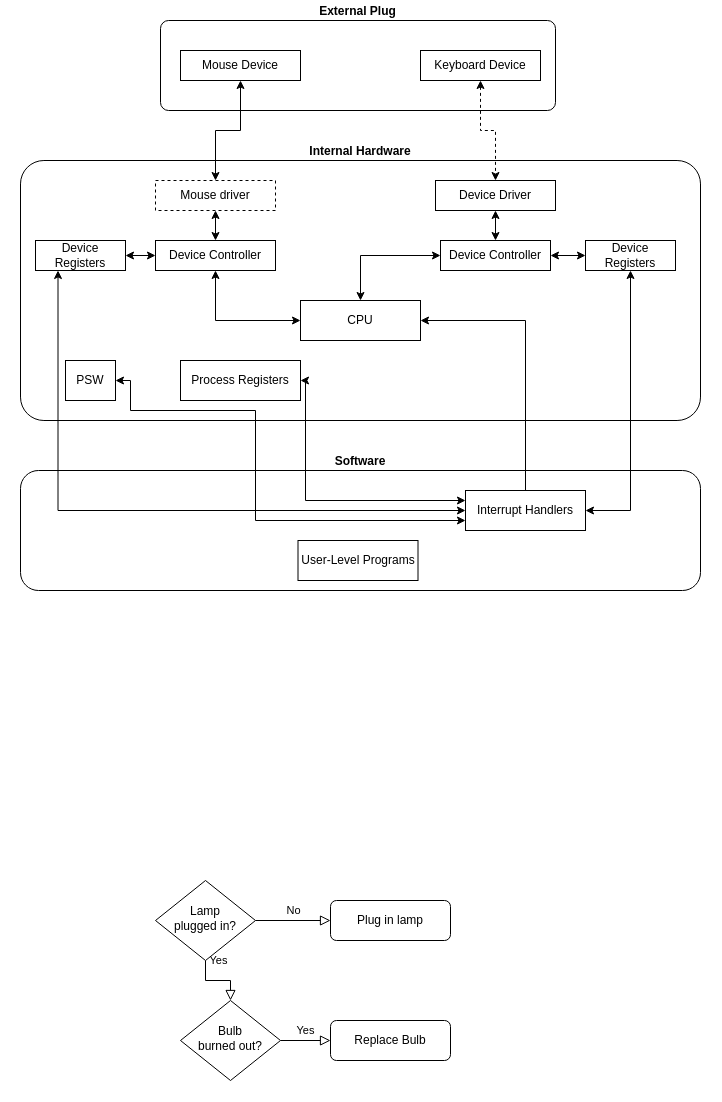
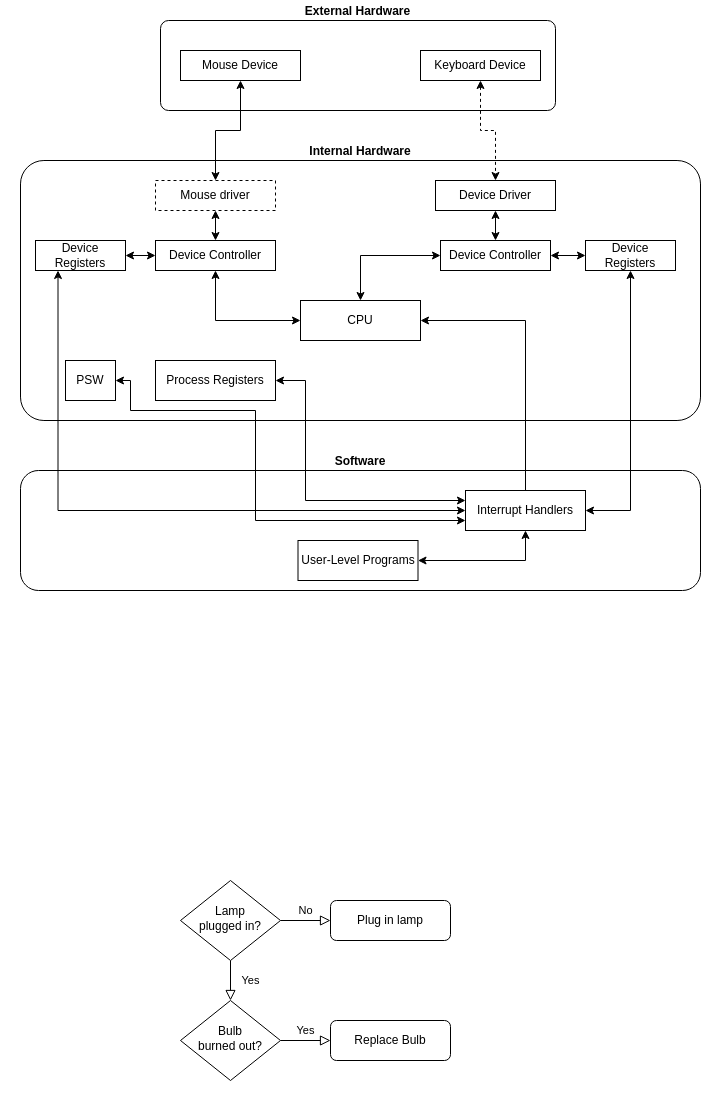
- <mxCell id="34" value="&lt;b&gt;External Plug&lt;/b&gt;" style="rounded=1;whiteSpace=wrap;html=1;labelPosition=center;verticalLabelPosition=top;align=center;verticalAlign=bottom;direction=south;arcSize=9;" vertex="1" parent="1"><mxGeometry x="160" y="20" width="395" height="90" as="geometry" /></mxCell>
+ <mxCell id="34" value="&lt;b&gt;External Hardware&lt;/b&gt;" style="rounded=1;whiteSpace=wrap;html=1;labelPosition=center;verticalLabelPosition=top;align=center;verticalAlign=bottom;direction=south;arcSize=9;" vertex="1" parent="1"><mxGeometry x="160" y="20" width="395" height="90" as="geometry" /></mxCell>
- <mxCell id="33" value="Process Registers" style="rounded=0;whiteSpace=wrap;html=1;fontSize=12;glass=0;strokeWidth=1;shadow=0;" vertex="1" parent="1"><mxGeometry x="180" y="360" width="120" height="40" as="geometry" /></mxCell>
+ <mxCell id="33" value="Process Registers" style="rounded=0;whiteSpace=wrap;html=1;fontSize=12;glass=0;strokeWidth=1;shadow=0;" vertex="1" parent="1"><mxGeometry x="155" y="360" width="120" height="40" as="geometry" /></mxCell>
+ <mxCell id="15" value="" style="edgeStyle=orthogonalEdgeStyle;rounded=0;orthogonalLoop=1;jettySize=auto;html=1;startArrow=classic;startFill=1;endArrow=classic;endFill=1;entryX=1;entryY=0.5;entryDx=0;entryDy=0;exitX=0.5;exitY=1;exitDx=0;exitDy=0;" edge="1" parent="1" source="16" target="17"><mxGeometry relative="1" as="geometry"><mxPoint x="525" y="610" as="targetPoint" /></mxGeometry></mxCell>
- <mxCell id="4" value="Lamp&lt;br&gt;plugged in?" style="rhombus;whiteSpace=wrap;html=1;shadow=0;fontFamily=Helvetica;fontSize=12;align=center;strokeWidth=1;spacing=6;spacingTop=-4;" parent="1" vertex="1"><mxGeometry x="155" y="880" width="100" height="80" as="geometry" /></mxCell>
+ <mxCell id="4" value="Lamp&lt;br&gt;plugged in?" style="rhombus;whiteSpace=wrap;html=1;shadow=0;fontFamily=Helvetica;fontSize=12;align=center;strokeWidth=1;spacing=6;spacingTop=-4;" parent="1" vertex="1"><mxGeometry x="180" y="880" width="100" height="80" as="geometry" /></mxCell>
